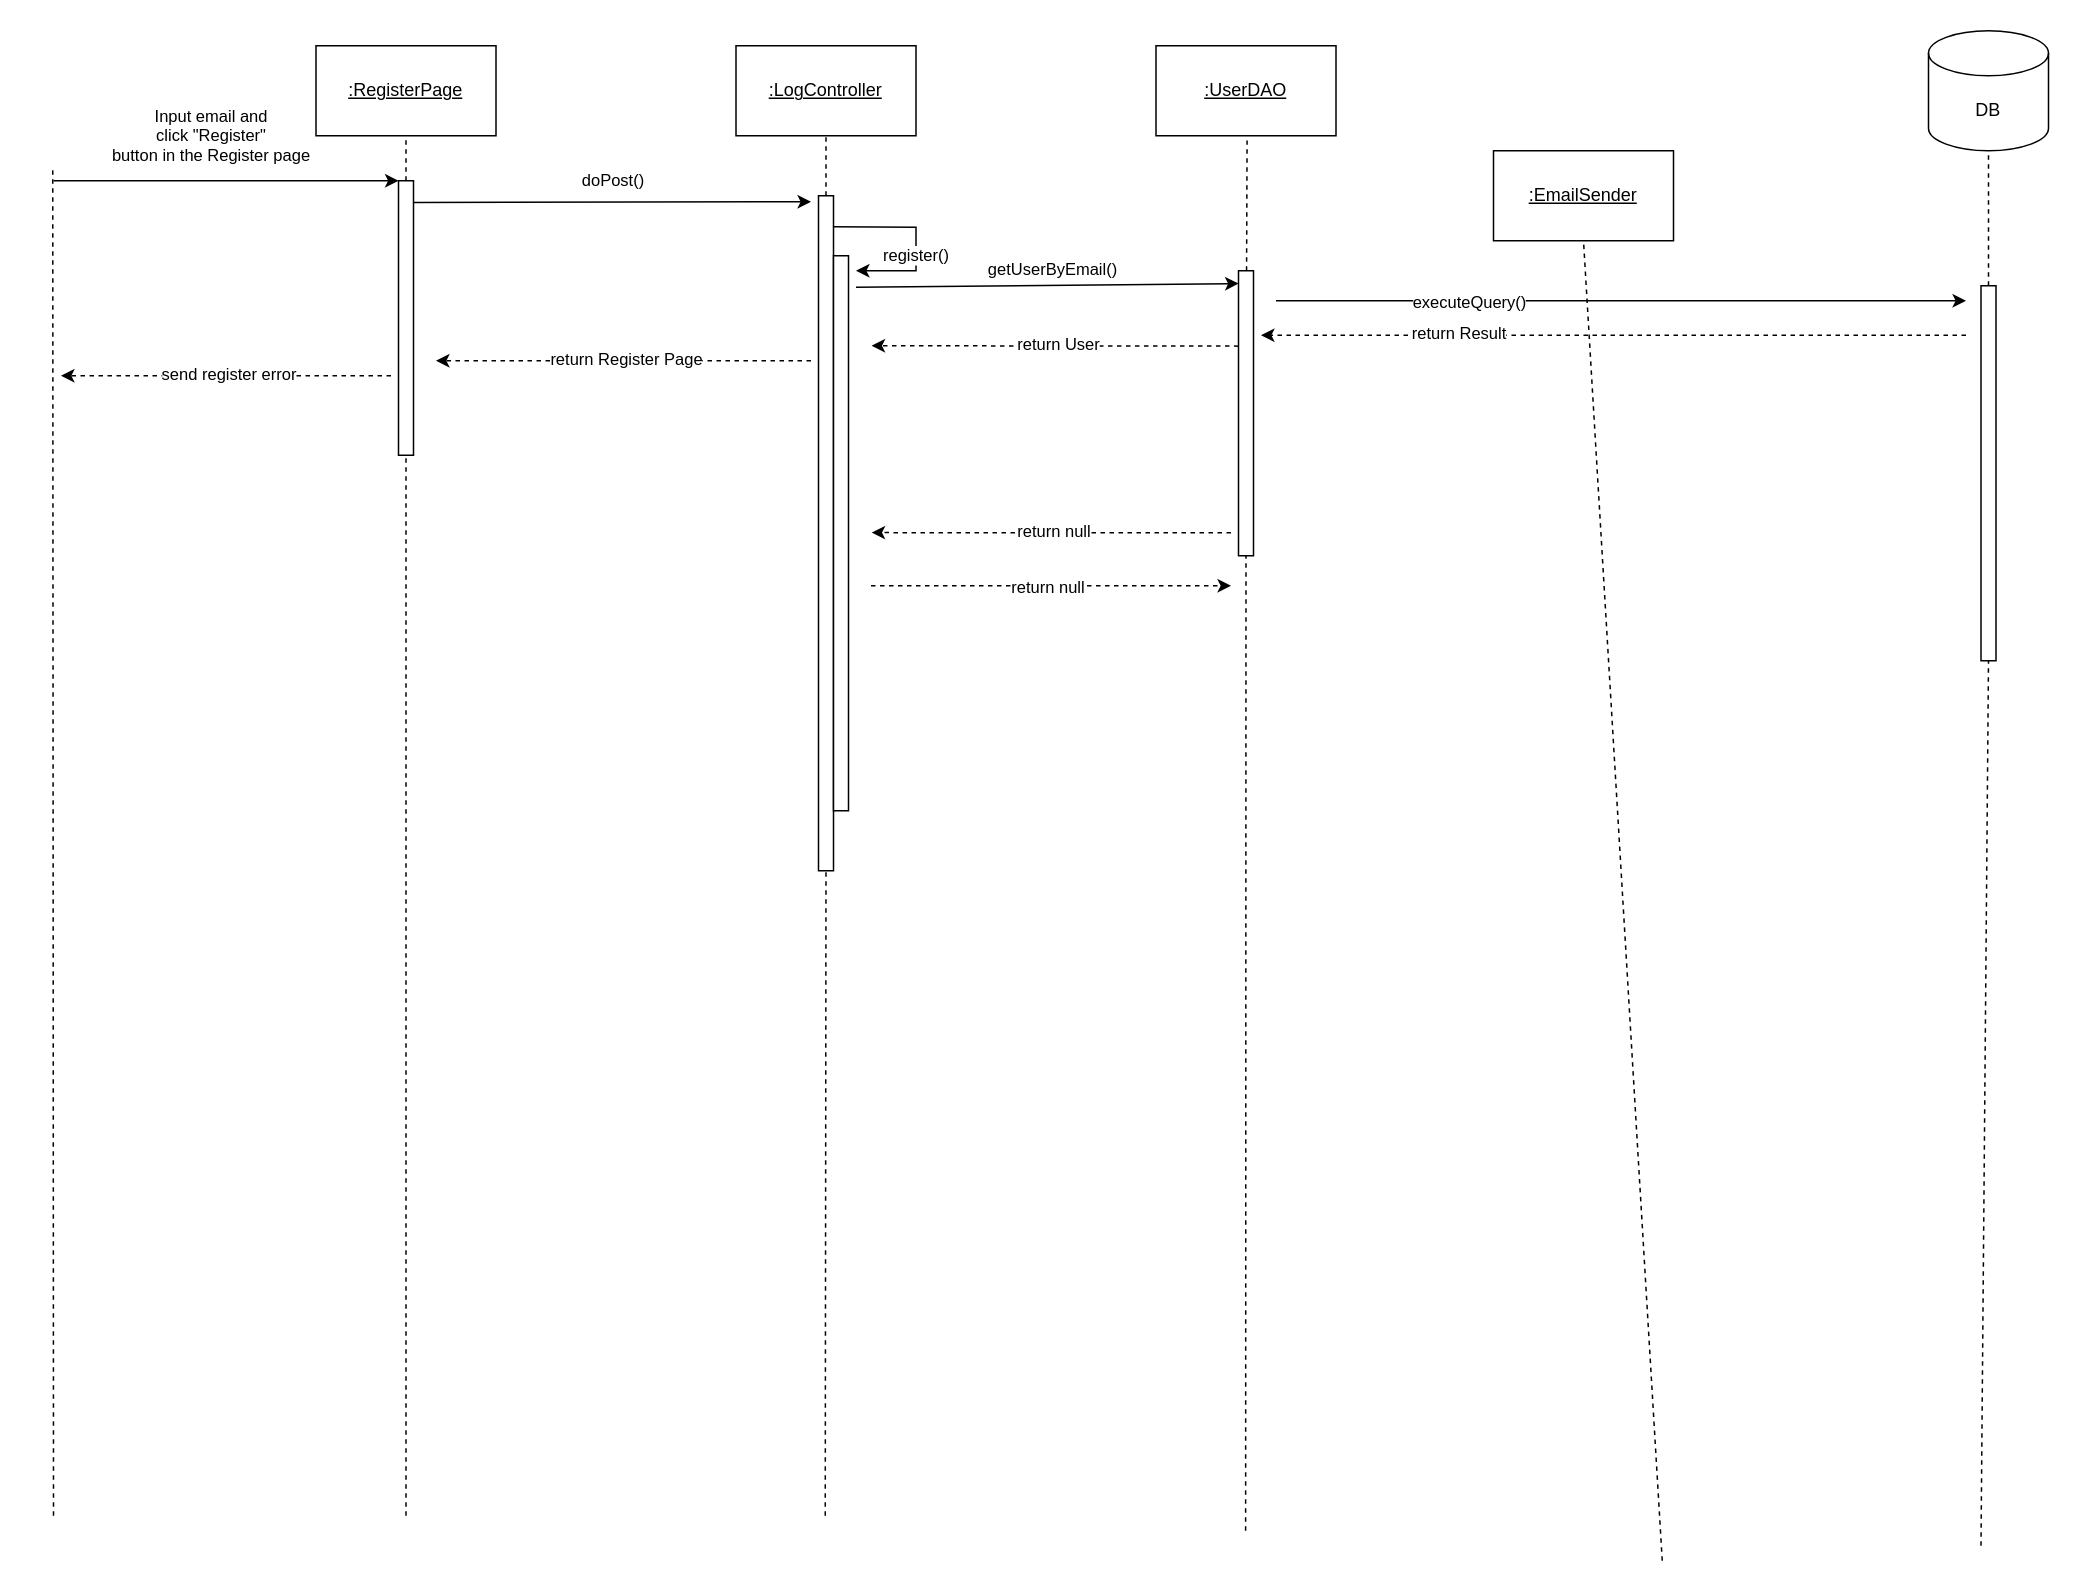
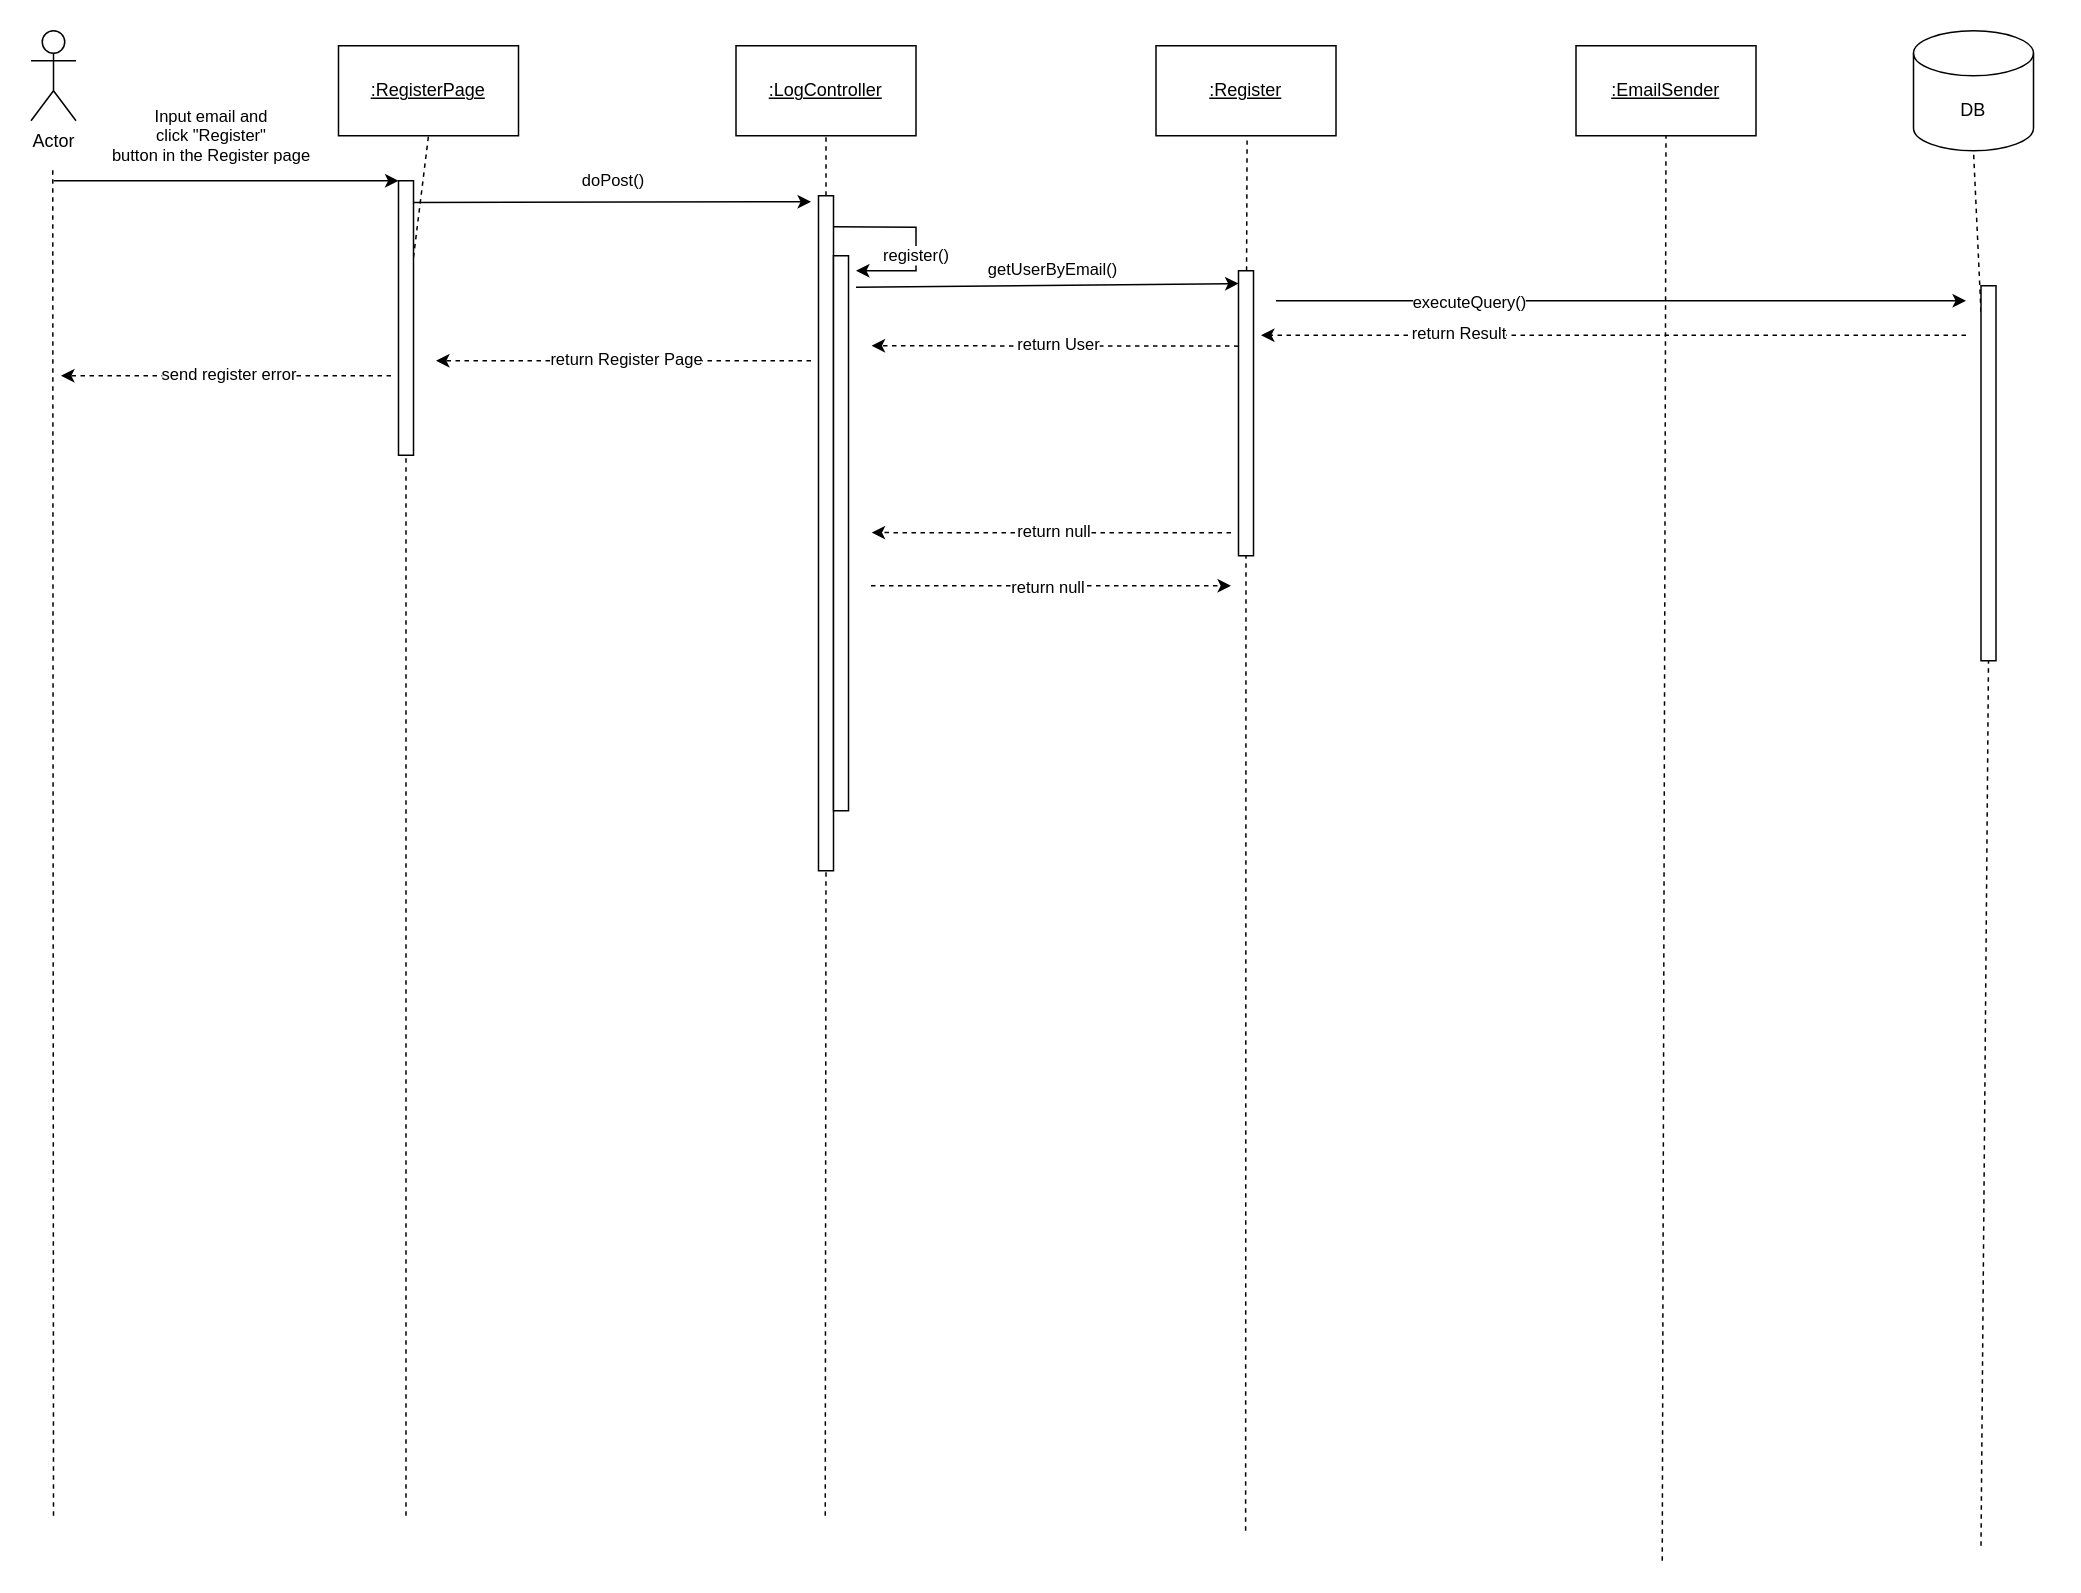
+ <mxCell id="3" value="Actor" style="shape=umlActor;verticalLabelPosition=bottom;verticalAlign=top;html=1;outlineConnect=0;" parent="1" vertex="1"><mxGeometry x="20" y="20" width="30" height="60" as="geometry" /></mxCell>
- <mxCell id="5" value="&lt;u&gt;:RegisterPage&lt;/u&gt;" style="rounded=0;whiteSpace=wrap;html=1;" parent="1" vertex="1"><mxGeometry x="210" y="30" width="120" height="60" as="geometry" /></mxCell>
+ <mxCell id="5" value="&lt;u&gt;:RegisterPage&lt;/u&gt;" style="rounded=0;whiteSpace=wrap;html=1;" parent="1" vertex="1"><mxGeometry x="225" y="30" width="120" height="60" as="geometry" /></mxCell>
- <mxCell id="7" value="&lt;u&gt;:UserDAO&lt;/u&gt;" style="rounded=0;whiteSpace=wrap;html=1;" parent="1" vertex="1"><mxGeometry x="770" y="30" width="120" height="60" as="geometry" /></mxCell>
+ <mxCell id="7" value="&lt;u&gt;:Register&lt;/u&gt;" style="rounded=0;whiteSpace=wrap;html=1;" parent="1" vertex="1"><mxGeometry x="770" y="30" width="120" height="60" as="geometry" /></mxCell>
- <mxCell id="8" value="DB" style="shape=cylinder3;whiteSpace=wrap;html=1;boundedLbl=1;backgroundOutline=1;size=15;" parent="1" vertex="1"><mxGeometry x="1285" y="20" width="80" height="80" as="geometry" /></mxCell>
+ <mxCell id="8" value="DB" style="shape=cylinder3;whiteSpace=wrap;html=1;boundedLbl=1;backgroundOutline=1;size=15;" parent="1" vertex="1"><mxGeometry x="1275" y="20" width="80" height="80" as="geometry" /></mxCell>
- <mxCell id="26" value="&lt;u&gt;:EmailSender&lt;/u&gt;" style="rounded=0;whiteSpace=wrap;html=1;" parent="1" vertex="1"><mxGeometry x="995" y="100" width="120" height="60" as="geometry" /></mxCell>
+ <mxCell id="26" value="&lt;u&gt;:EmailSender&lt;/u&gt;" style="rounded=0;whiteSpace=wrap;html=1;" parent="1" vertex="1"><mxGeometry x="1050" y="30" width="120" height="60" as="geometry" /></mxCell>
